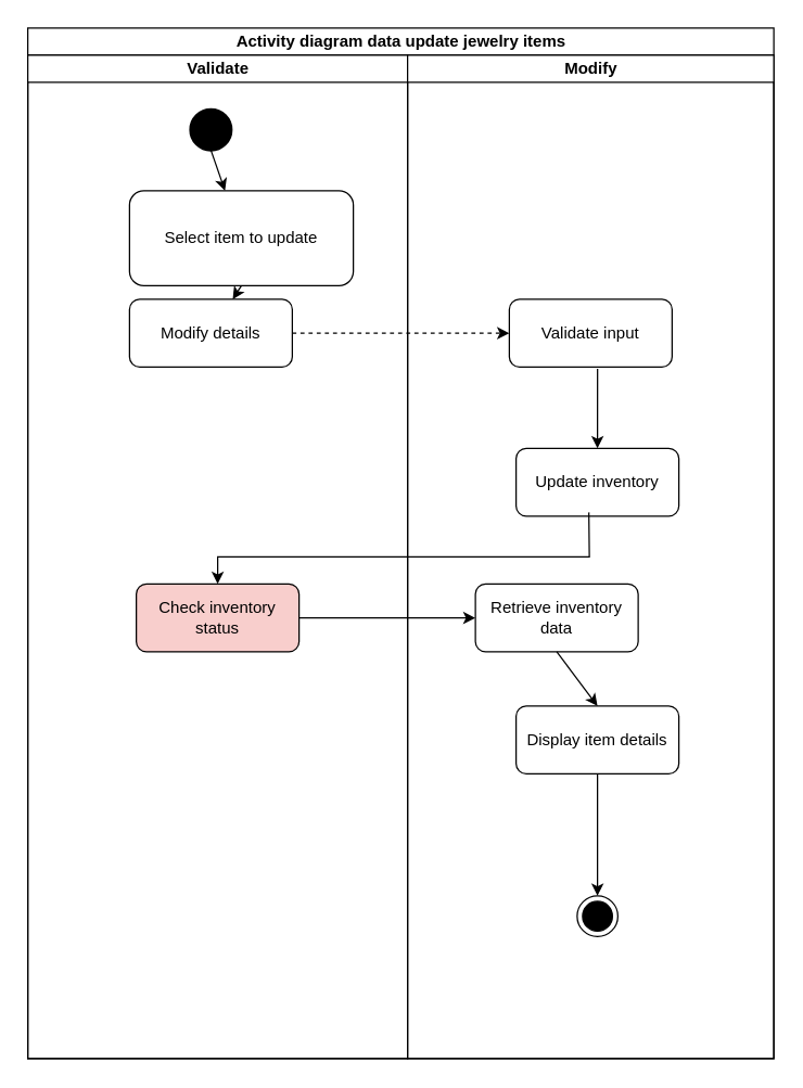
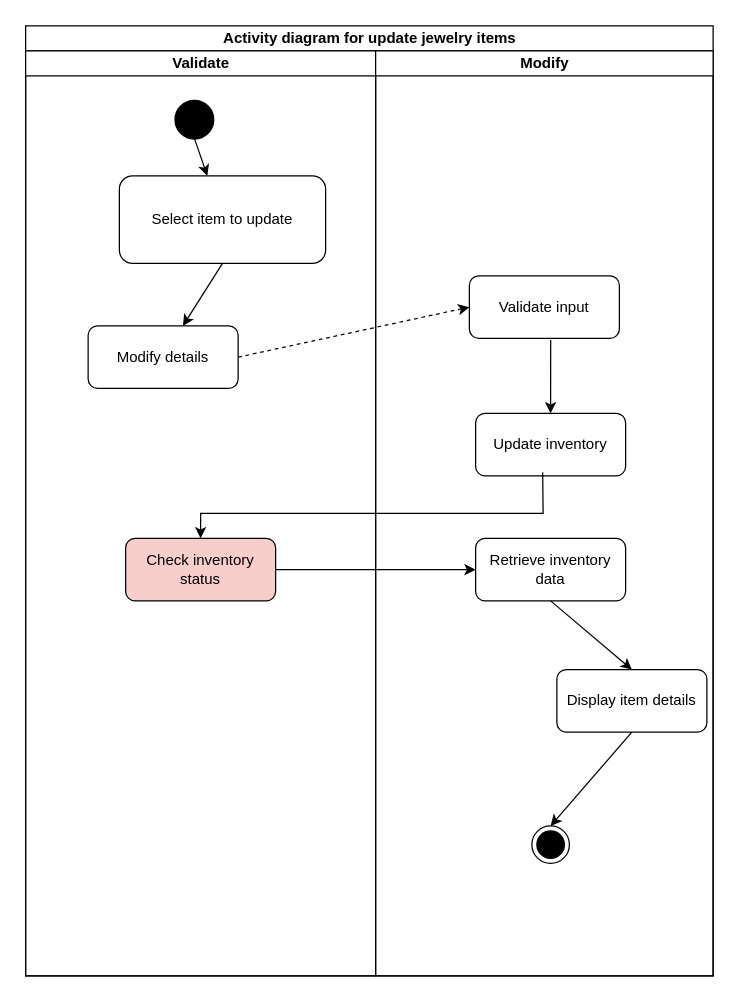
- <mxCell id="2" value="Activity diagram data update jewelry items" style="swimlane;childLayout=stackLayout;resizeParent=1;resizeParentMax=0;startSize=20;html=1;" parent="1" vertex="1"><mxGeometry x="20" y="20" width="550" height="760" as="geometry" /></mxCell>
+ <mxCell id="2" value="Activity diagram for update jewelry items" style="swimlane;childLayout=stackLayout;resizeParent=1;resizeParentMax=0;startSize=20;html=1;" parent="1" vertex="1"><mxGeometry x="20" y="20" width="550" height="760" as="geometry" /></mxCell>
- <mxCell id="6" value="Modify details" style="rounded=1;whiteSpace=wrap;html=1;" parent="3" vertex="1"><mxGeometry x="75" y="180" width="120" height="50" as="geometry" /></mxCell>
+ <mxCell id="6" value="Modify details" style="rounded=1;whiteSpace=wrap;html=1;" parent="3" vertex="1"><mxGeometry x="50" y="220" width="120" height="50" as="geometry" /></mxCell>
- <mxCell id="13" value="Retrieve inventory data" style="rounded=1;whiteSpace=wrap;html=1;" parent="10" vertex="1"><mxGeometry x="50" y="390" width="120" height="50" as="geometry" /></mxCell>
+ <mxCell id="13" value="Retrieve inventory data" style="rounded=1;whiteSpace=wrap;html=1;" parent="10" vertex="1"><mxGeometry x="80" y="390" width="120" height="50" as="geometry" /></mxCell>
- <mxCell id="14" value="Display item details" style="rounded=1;whiteSpace=wrap;html=1;" parent="10" vertex="1"><mxGeometry x="80" y="480" width="120" height="50" as="geometry" /></mxCell>
+ <mxCell id="14" value="Display item details" style="rounded=1;whiteSpace=wrap;html=1;" parent="10" vertex="1"><mxGeometry x="145" y="495" width="120" height="50" as="geometry" /></mxCell>
